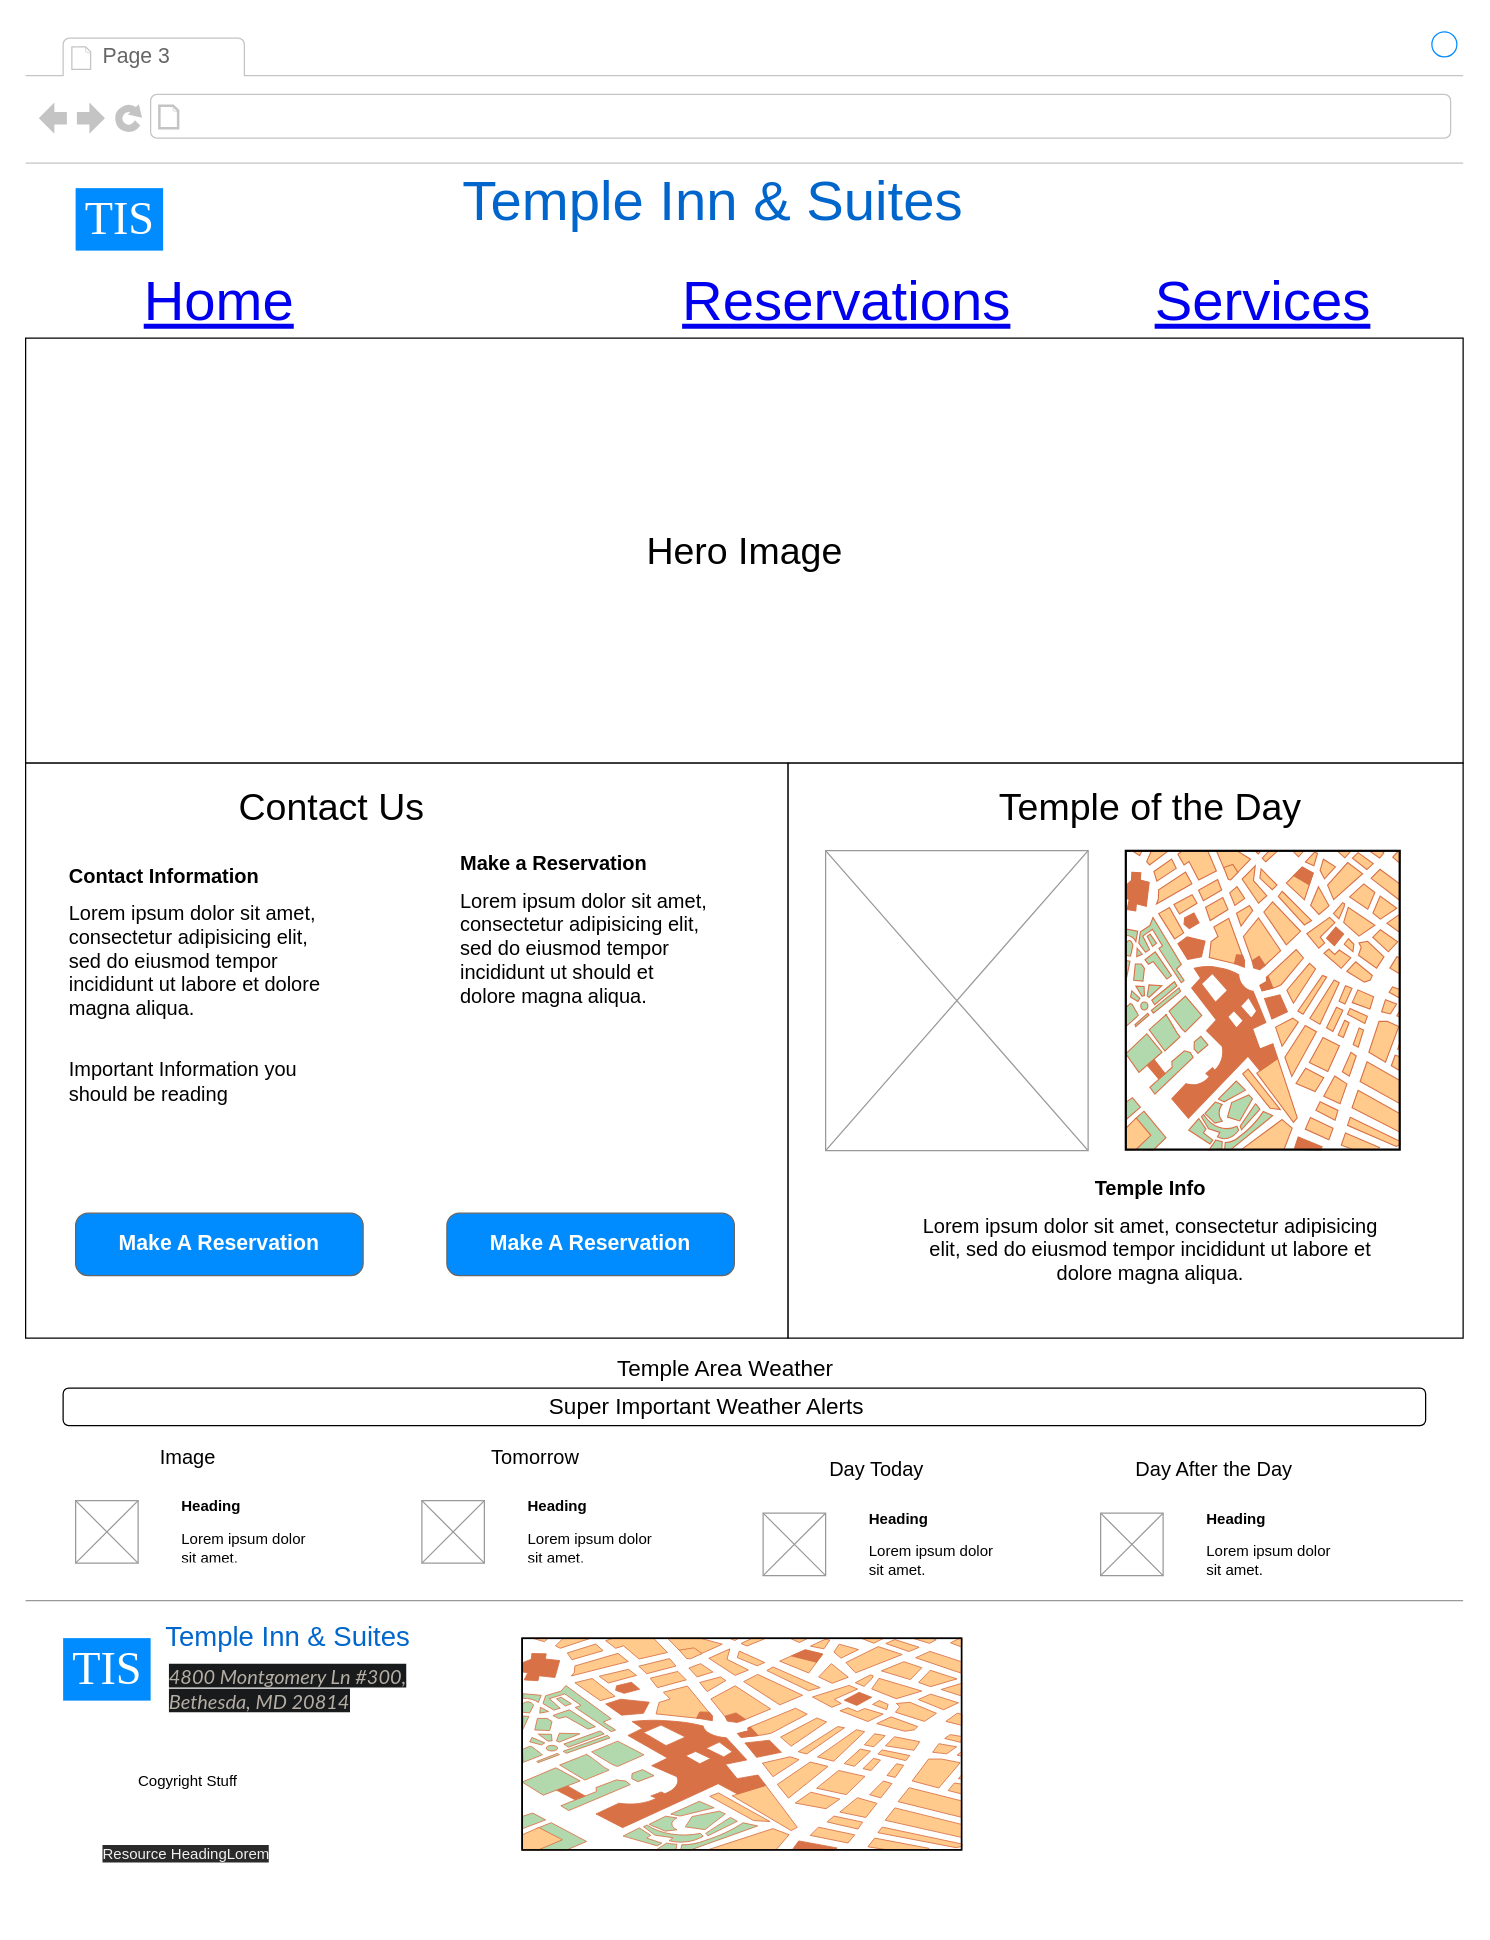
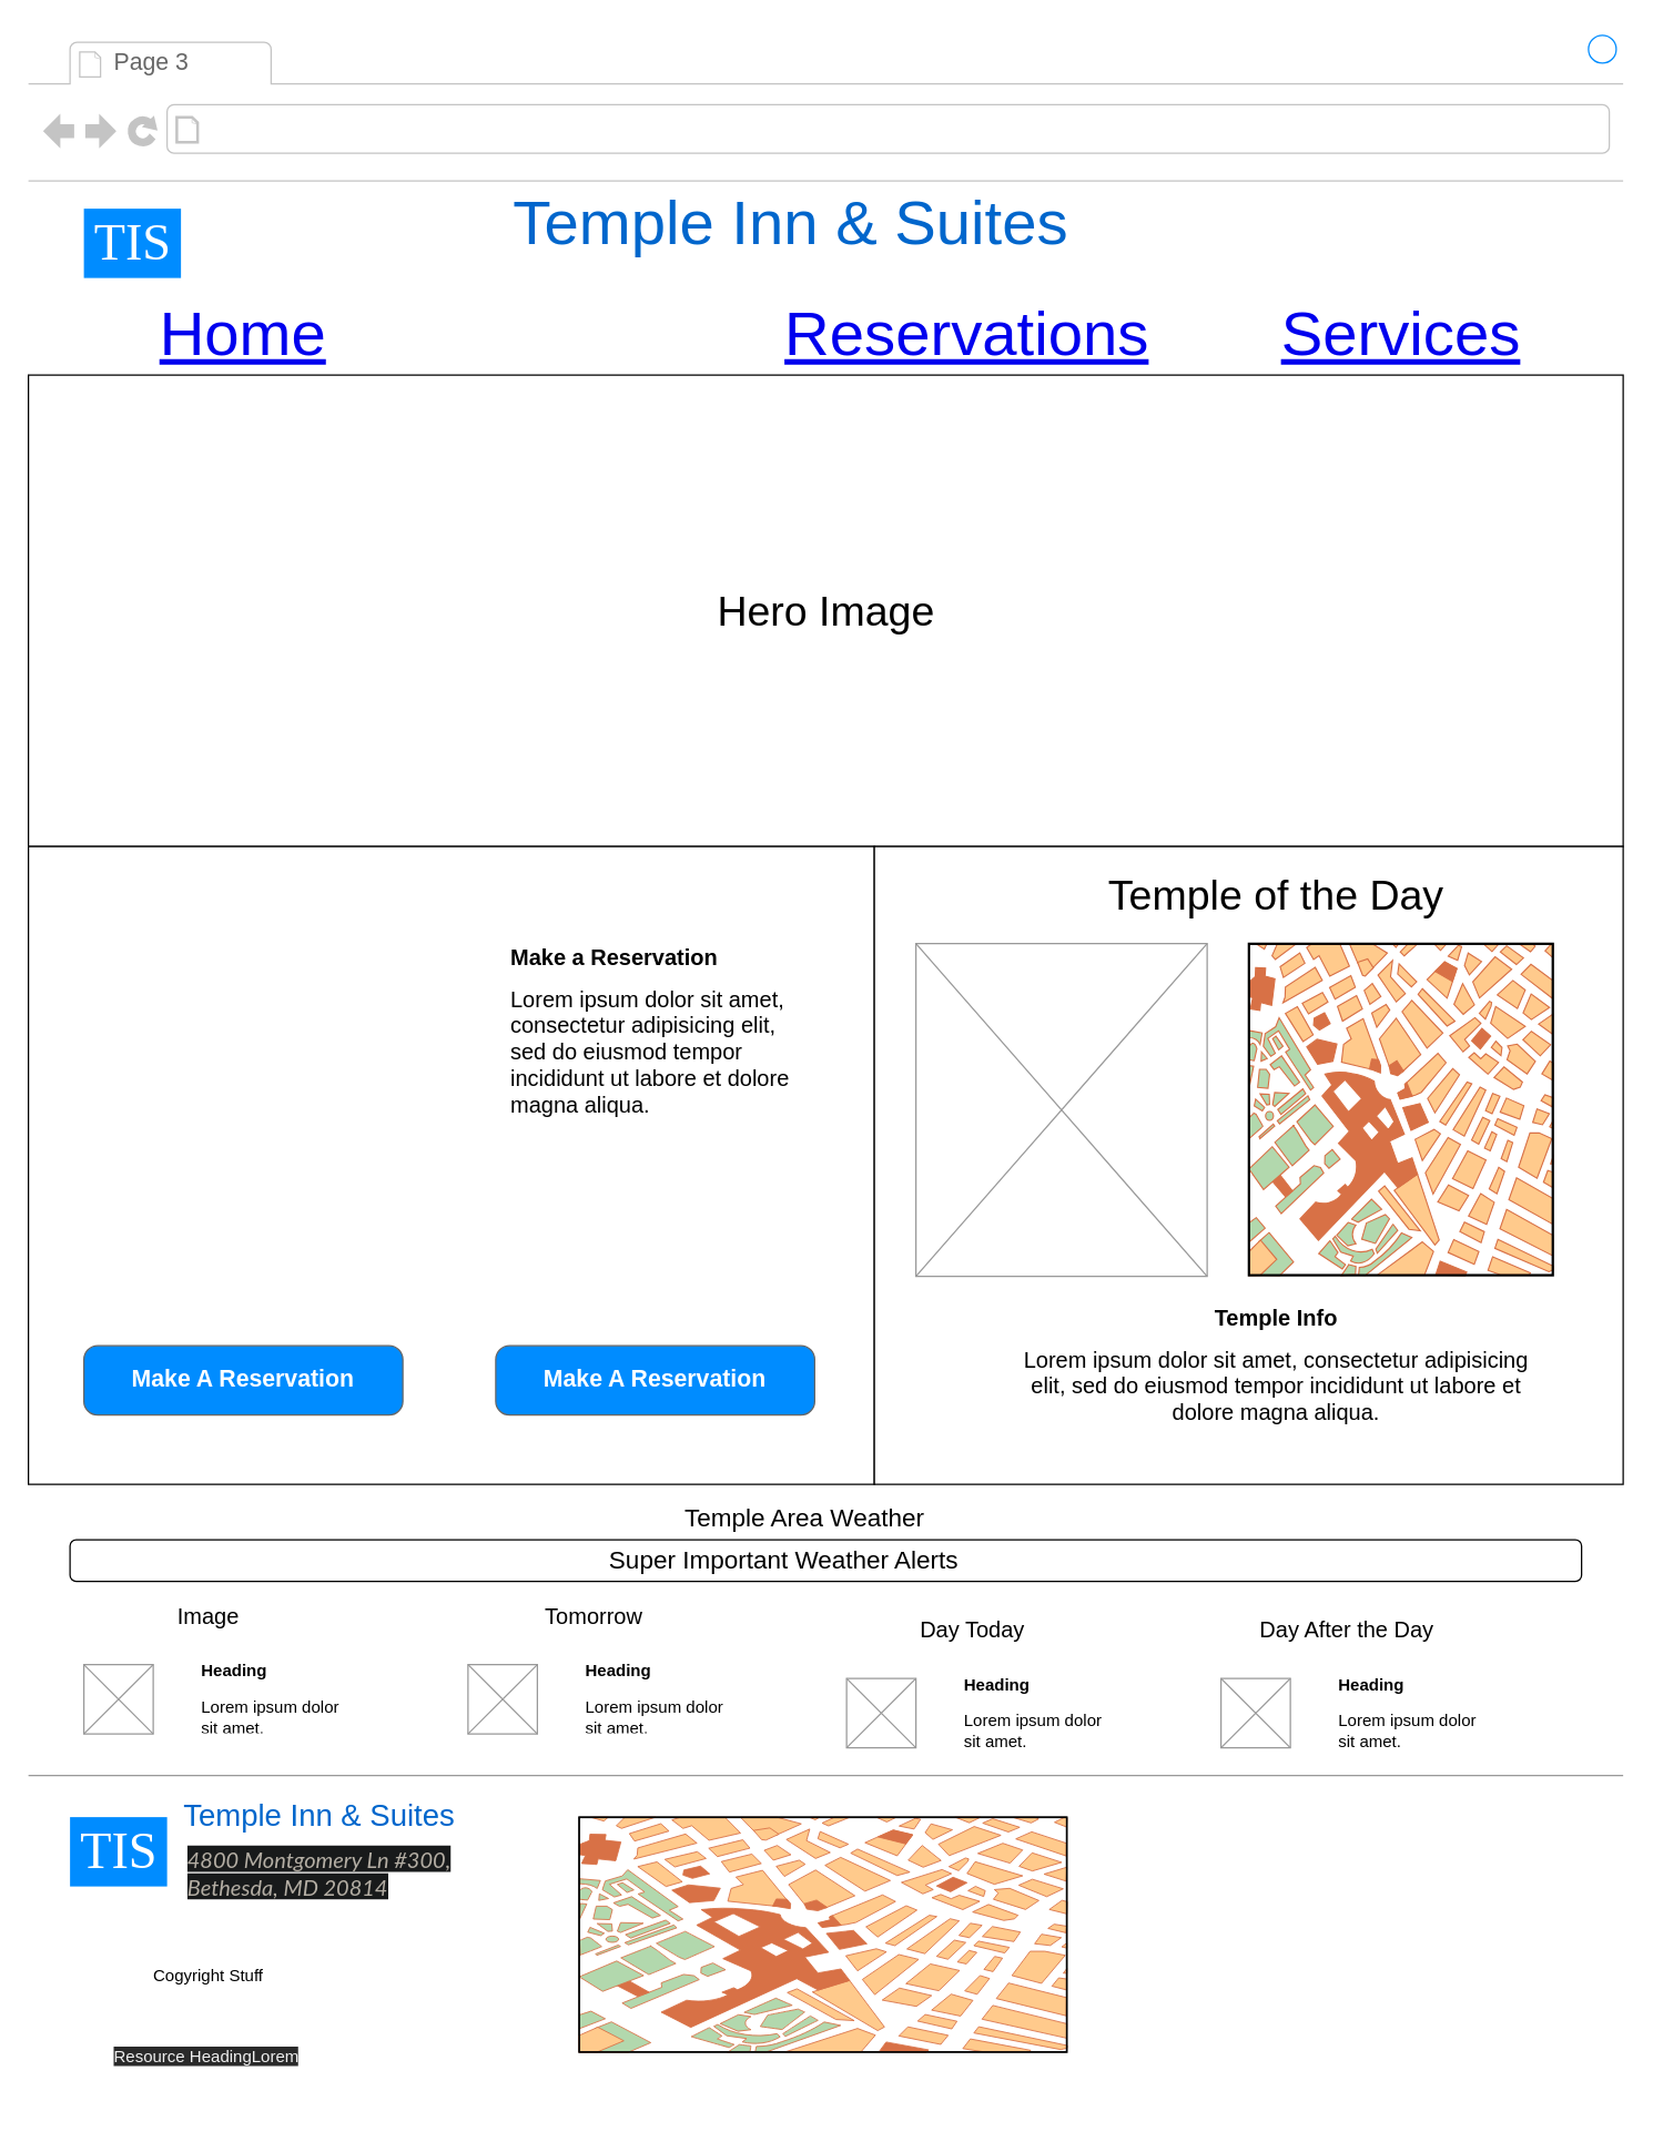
- <mxCell id="40" value="Reservations" style="text;html=1;strokeColor=none;fillColor=none;whiteSpace=wrap;align=center;verticalAlign=middle;fontColor=#0000EE;fontStyle=4;fontSize=45;" vertex="1" parent="2"><mxGeometry x="507" y="200" width="300" height="40" as="geometry" /></mxCell>
+ <mxCell id="40" value="Reservations" style="text;html=1;strokeColor=none;fillColor=none;whiteSpace=wrap;align=center;verticalAlign=middle;fontColor=#0000EE;fontStyle=4;fontSize=45;" vertex="1" parent="2"><mxGeometry x="527" y="200" width="300" height="40" as="geometry" /></mxCell>
- <mxCell id="13" value="Contact Us" style="text;html=1;strokeColor=none;fillColor=none;align=center;verticalAlign=middle;whiteSpace=wrap;rounded=0;fontSize=30;" vertex="1" parent="2"><mxGeometry x="130" y="610" width="230" height="30" as="geometry" /></mxCell>
- <mxCell id="43" value="&lt;h1 style=&quot;font-size: 16px;&quot;&gt;Make a Reservation&lt;/h1&gt;&lt;h1 style=&quot;font-size: 16px;&quot;&gt;&lt;span style=&quot;background-color: initial; font-weight: normal;&quot;&gt;Lorem ipsum dolor sit amet, consectetur adipisicing elit, sed do eiusmod tempor incididunt ut should et dolore magna aliqua.&lt;/span&gt;&lt;br&gt;&lt;/h1&gt;" style="text;html=1;strokeColor=none;fillColor=none;spacing=5;spacingTop=-20;whiteSpace=wrap;overflow=hidden;rounded=0;fontSize=16;" vertex="1" parent="2"><mxGeometry x="343.25" y="660" width="210" height="260" as="geometry" /></mxCell>
+ <mxCell id="43" value="&lt;h1 style=&quot;font-size: 16px;&quot;&gt;Make a Reservation&lt;/h1&gt;&lt;h1 style=&quot;font-size: 16px;&quot;&gt;&lt;span style=&quot;background-color: initial; font-weight: normal;&quot;&gt;Lorem ipsum dolor sit amet, consectetur adipisicing elit, sed do eiusmod tempor incididunt ut labore et dolore magna aliqua.&lt;/span&gt;&lt;br&gt;&lt;/h1&gt;" style="text;html=1;strokeColor=none;fillColor=none;spacing=5;spacingTop=-20;whiteSpace=wrap;overflow=hidden;rounded=0;fontSize=16;" vertex="1" parent="2"><mxGeometry x="343.25" y="660" width="210" height="260" as="geometry" /></mxCell>
- <mxCell id="42" value="&lt;h1 style=&quot;font-size: 16px;&quot;&gt;&lt;span style=&quot;background-color: initial;&quot;&gt;Contact Information&lt;/span&gt;&lt;/h1&gt;&lt;h1 style=&quot;font-size: 16px;&quot;&gt;&lt;span style=&quot;background-color: initial; font-weight: normal;&quot;&gt;Lorem ipsum dolor sit amet, consectetur adipisicing elit, sed do eiusmod tempor incididunt ut labore et dolore magna aliqua.&lt;/span&gt;&lt;br&gt;&lt;/h1&gt;&lt;div&gt;&lt;span style=&quot;background-color: initial; font-weight: normal;&quot;&gt;&lt;br&gt;&lt;/span&gt;&lt;/div&gt;&lt;div&gt;&lt;span style=&quot;background-color: initial; font-weight: normal;&quot;&gt;Important Information you should be reading&lt;/span&gt;&lt;/div&gt;" style="text;html=1;strokeColor=none;fillColor=none;spacing=5;spacingTop=-20;whiteSpace=wrap;overflow=hidden;rounded=0;fontSize=16;" vertex="1" parent="2"><mxGeometry x="30" y="670" width="210" height="260" as="geometry" /></mxCell>
